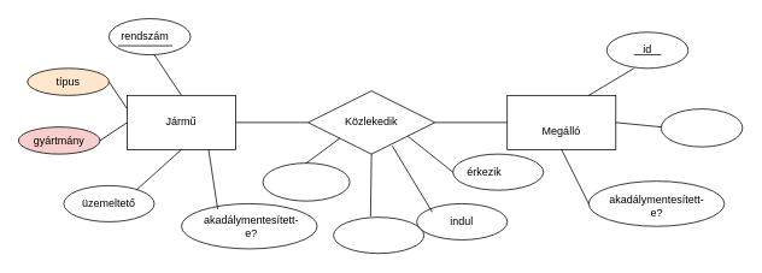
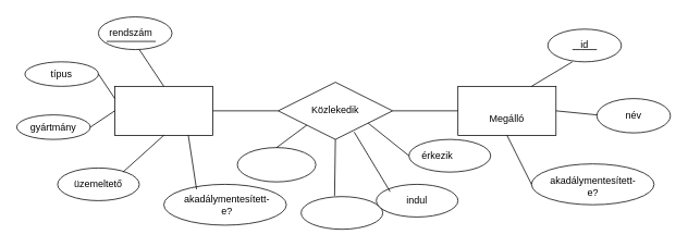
- <mxCell id="12" value="típus" style="ellipse;whiteSpace=wrap;html=1;fillColor=#ffe6cc;" parent="1" vertex="1"><mxGeometry x="30" y="75" width="90" height="30" as="geometry" /></mxCell>
+ <mxCell id="12" value="típus" style="ellipse;whiteSpace=wrap;html=1;" parent="1" vertex="1"><mxGeometry x="30" y="75" width="90" height="30" as="geometry" /></mxCell>
- <mxCell id="7" value="Jármű" style="text;html=1;align=center;verticalAlign=middle;whiteSpace=wrap;rounded=0;" parent="1" vertex="1"><mxGeometry x="170" y="120" width="60" height="30" as="geometry" /></mxCell>
+ <mxCell id="25" value="név" style="text;html=1;align=center;verticalAlign=middle;whiteSpace=wrap;rounded=0;" parent="1" vertex="1"><mxGeometry x="745" y="126" width="60" height="30" as="geometry" /></mxCell>
- <mxCell id="13" value="gyártmány" style="ellipse;whiteSpace=wrap;html=1;fillColor=#f8cecc;" parent="1" vertex="1"><mxGeometry x="20" y="140" width="90" height="30" as="geometry" /></mxCell>
+ <mxCell id="13" value="gyártmány" style="ellipse;whiteSpace=wrap;html=1;" parent="1" vertex="1"><mxGeometry x="20" y="140" width="90" height="30" as="geometry" /></mxCell>
